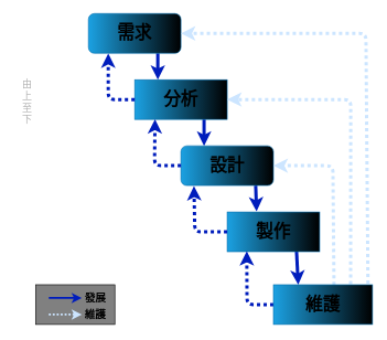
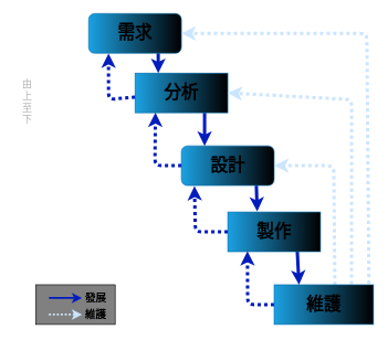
- <mxCell id="5" value="&lt;font size=&quot;1&quot; color=&quot;#000000&quot; style=&quot;&quot;&gt;&lt;b style=&quot;font-size: 26px;&quot;&gt;分析&lt;/b&gt;&lt;/font&gt;" style="rounded=0;whiteSpace=wrap;html=1;fillColor=#1ba1e2;fontColor=#ffffff;strokeColor=#006EAF;gradientColor=default;gradientDirection=east;align=center;" vertex="1" parent="1"><mxGeometry x="203" y="120" width="140" height="60" as="geometry" /></mxCell>
+ <mxCell id="5" value="&lt;font size=&quot;1&quot; color=&quot;#000000&quot; style=&quot;&quot;&gt;&lt;b style=&quot;font-size: 26px;&quot;&gt;分析&lt;/b&gt;&lt;/font&gt;" style="rounded=0;whiteSpace=wrap;html=1;fillColor=#1ba1e2;fontColor=#ffffff;strokeColor=#006EAF;gradientColor=default;gradientDirection=east;align=center;" vertex="1" parent="1"><mxGeometry x="203" y="110" width="140" height="60" as="geometry" /></mxCell>
